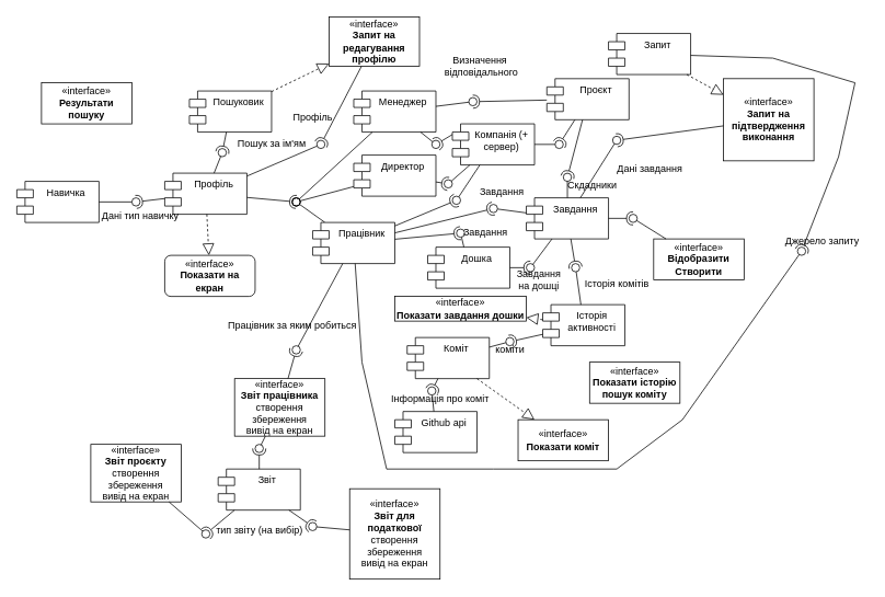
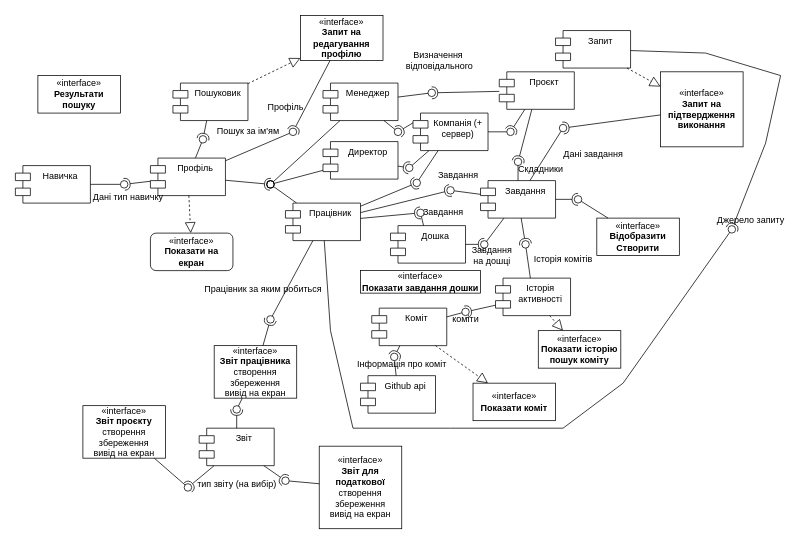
- <mxCell id="104" value="" style="endArrow=block;dashed=1;endFill=0;endSize=12;html=1;rounded=0;" edge="1" parent="1" source="14" target="89"><mxGeometry width="160" relative="1" as="geometry"><mxPoint x="770" y="370" as="sourcePoint" /><mxPoint x="930" y="370" as="targetPoint" /></mxGeometry></mxCell>
+ <mxCell id="104" value="" style="endArrow=block;dashed=1;endFill=0;endSize=12;html=1;rounded=0;" edge="1" parent="1" source="14" target="103"><mxGeometry width="160" relative="1" as="geometry"><mxPoint x="770" y="370" as="sourcePoint" /><mxPoint x="930" y="370" as="targetPoint" /></mxGeometry></mxCell>
- <mxCell id="71" value="Працівник за яким робиться" style="text;html=1;align=center;verticalAlign=middle;resizable=0;points=[];autosize=1;strokeColor=none;fillColor=none;" vertex="1" parent="1"><mxGeometry x="265" y="380" width="180" height="30" as="geometry" /></mxCell>
+ <mxCell id="71" value="Працівник за яким робиться" style="text;html=1;align=center;verticalAlign=middle;resizable=0;points=[];autosize=1;strokeColor=none;fillColor=none;" vertex="1" parent="1"><mxGeometry x="260" y="370" width="180" height="30" as="geometry" /></mxCell>
